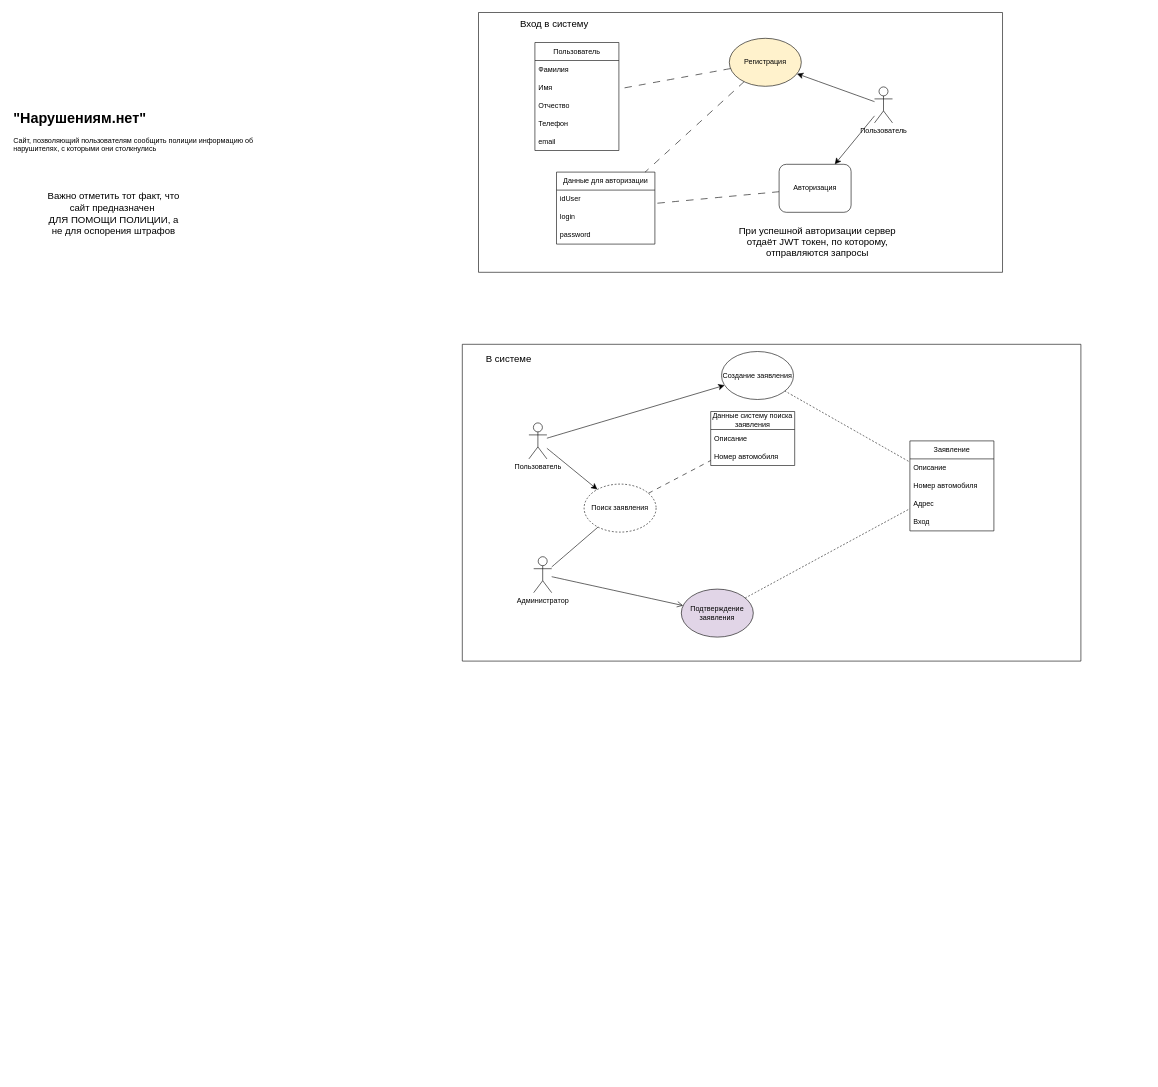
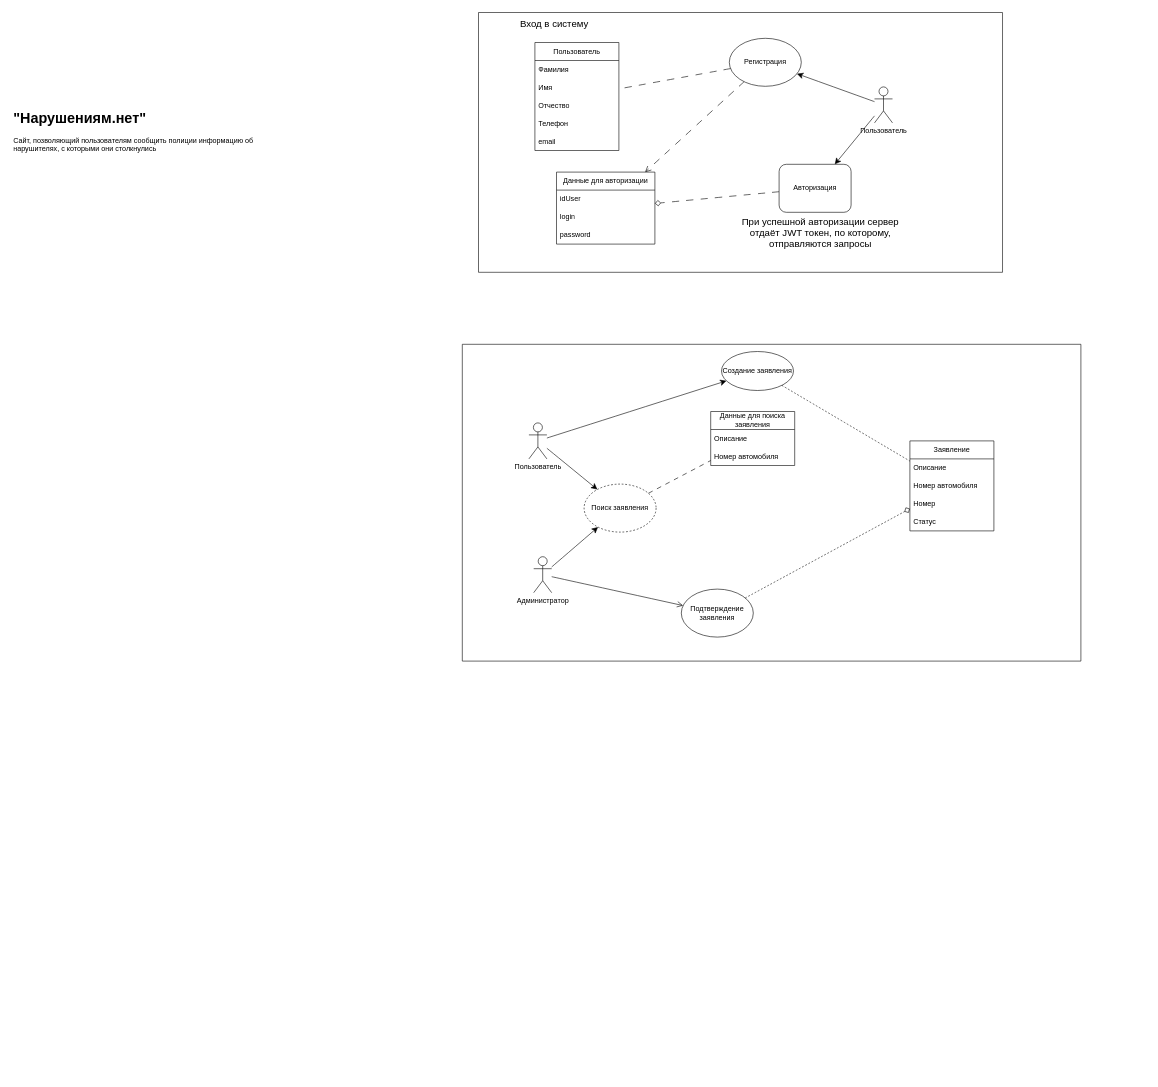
- <mxCell id="6" value="Регистрация" style="ellipse;whiteSpace=wrap;html=1;fillColor=#fff2cc;" parent="5" vertex="1"><mxGeometry x="418" y="43" width="120" height="80" as="geometry" /></mxCell>
+ <mxCell id="6" value="Регистрация" style="ellipse;whiteSpace=wrap;html=1;" parent="5" vertex="1"><mxGeometry x="418" y="43" width="120" height="80" as="geometry" /></mxCell>
- <mxCell id="24" value="" style="edgeStyle=none;curved=1;rounded=0;orthogonalLoop=1;jettySize=auto;html=1;fontSize=12;startSize=8;endSize=8;dashed=1;dashPattern=12 12;endArrow=none;endFill=0;" parent="5" source="6" target="13" edge="1"><mxGeometry relative="1" as="geometry"><mxPoint x="464" y="308" as="sourcePoint" /><mxPoint x="355" y="326" as="targetPoint" /></mxGeometry></mxCell>
+ <mxCell id="24" value="" style="edgeStyle=none;curved=1;rounded=0;orthogonalLoop=1;jettySize=auto;html=1;fontSize=12;startSize=8;endSize=8;dashed=1;dashPattern=12 12;endArrow=open;endFill=0;" parent="5" source="6" target="13" edge="1"><mxGeometry relative="1" as="geometry"><mxPoint x="464" y="308" as="sourcePoint" /><mxPoint x="355" y="326" as="targetPoint" /></mxGeometry></mxCell>
- <mxCell id="7" value="" style="edgeStyle=none;curved=1;rounded=0;orthogonalLoop=1;jettySize=auto;html=1;fontSize=12;startSize=8;endSize=8;dashed=1;dashPattern=12 12;endArrow=none;endFill=0;" parent="5" source="8" target="13" edge="1"><mxGeometry relative="1" as="geometry" /></mxCell>
+ <mxCell id="7" value="" style="edgeStyle=none;curved=1;rounded=0;orthogonalLoop=1;jettySize=auto;html=1;fontSize=12;startSize=8;endSize=8;dashed=1;dashPattern=12 12;endArrow=diamond;endFill=0;" parent="5" source="8" target="13" edge="1"><mxGeometry relative="1" as="geometry" /></mxCell>
- <mxCell id="49" value="&lt;div&gt;Важно отметить тот факт, что сайт предназначен&amp;nbsp;&lt;/div&gt;&lt;div&gt;ДЛЯ ПОМОЩИ ПОЛИЦИИ, а не для оспорения штрафов&lt;br&gt;&lt;/div&gt;" style="text;html=1;align=center;verticalAlign=middle;whiteSpace=wrap;rounded=0;fontSize=16;" parent="1" vertex="1"><mxGeometry x="75" y="295" width="228" height="120" as="geometry" /></mxCell>
- <mxCell id="25" value="При успешной авторизации сервер отдаёт JWT токен, по которому, отправляются запросы" style="text;html=1;align=center;verticalAlign=middle;whiteSpace=wrap;rounded=0;fontSize=16;" parent="5" vertex="1"><mxGeometry x="413" y="348" width="304" height="68" as="geometry" /></mxCell>
+ <mxCell id="25" value="При успешной авторизации сервер отдаёт JWT токен, по которому, отправляются запросы" style="text;html=1;align=center;verticalAlign=middle;whiteSpace=wrap;rounded=0;fontSize=16;" parent="5" vertex="1"><mxGeometry x="418" y="333" width="304" height="68" as="geometry" /></mxCell>
- <mxCell id="27" value="В системе" style="text;html=1;align=center;verticalAlign=middle;resizable=0;points=[];autosize=1;strokeColor=none;fillColor=none;fontSize=16;" parent="26" vertex="1"><mxGeometry x="30" y="8" width="94" height="31" as="geometry" /></mxCell>
- <mxCell id="32" value="Создание заявления" style="ellipse;whiteSpace=wrap;html=1;" parent="26" vertex="1"><mxGeometry x="432" y="12" width="120" height="80" as="geometry" /></mxCell>
+ <mxCell id="32" value="Создание заявления" style="ellipse;whiteSpace=wrap;html=1;" parent="26" vertex="1"><mxGeometry x="432" y="12" width="120" height="65" as="geometry" /></mxCell>
- <mxCell id="40" value="Данные систему поиска заявления" style="swimlane;fontStyle=0;childLayout=stackLayout;horizontal=1;startSize=30;horizontalStack=0;resizeParent=1;resizeParentMax=0;resizeLast=0;collapsible=1;marginBottom=0;whiteSpace=wrap;html=1;" parent="26" vertex="1"><mxGeometry x="414" y="112" width="140" height="90" as="geometry" /></mxCell>
+ <mxCell id="40" value="Данные для поиска заявления" style="swimlane;fontStyle=0;childLayout=stackLayout;horizontal=1;startSize=30;horizontalStack=0;resizeParent=1;resizeParentMax=0;resizeLast=0;collapsible=1;marginBottom=0;whiteSpace=wrap;html=1;" parent="26" vertex="1"><mxGeometry x="414" y="112" width="140" height="90" as="geometry" /></mxCell>
- <mxCell id="36" value="Адрес" style="text;strokeColor=none;fillColor=none;align=left;verticalAlign=middle;spacingLeft=4;spacingRight=4;overflow=hidden;points=[[0,0.5],[1,0.5]];portConstraint=eastwest;rotatable=0;whiteSpace=wrap;html=1;" parent="33" vertex="1"><mxGeometry y="90" width="140" height="30" as="geometry" /></mxCell>
+ <mxCell id="36" value="Номер" style="text;strokeColor=none;fillColor=none;align=left;verticalAlign=middle;spacingLeft=4;spacingRight=4;overflow=hidden;points=[[0,0.5],[1,0.5]];portConstraint=eastwest;rotatable=0;whiteSpace=wrap;html=1;" parent="33" vertex="1"><mxGeometry y="90" width="140" height="30" as="geometry" /></mxCell>
- <mxCell id="47" style="edgeStyle=none;curved=1;rounded=0;orthogonalLoop=1;jettySize=auto;html=1;fontSize=12;startSize=8;endSize=8;endArrow=none;endFill=0;dashed=1;" parent="26" source="46" target="33" edge="1"><mxGeometry relative="1" as="geometry"><mxPoint x="557" y="406.5" as="sourcePoint" /><mxPoint x="702" y="361.5" as="targetPoint" /></mxGeometry></mxCell>
+ <mxCell id="47" style="edgeStyle=none;curved=1;rounded=0;orthogonalLoop=1;jettySize=auto;html=1;fontSize=12;startSize=8;endSize=8;endArrow=diamond;endFill=0;dashed=1;" parent="26" source="46" target="33" edge="1"><mxGeometry relative="1" as="geometry"><mxPoint x="557" y="406.5" as="sourcePoint" /><mxPoint x="702" y="361.5" as="targetPoint" /></mxGeometry></mxCell>
- <mxCell id="37" value="Вход" style="text;strokeColor=none;fillColor=none;align=left;verticalAlign=middle;spacingLeft=4;spacingRight=4;overflow=hidden;points=[[0,0.5],[1,0.5]];portConstraint=eastwest;rotatable=0;whiteSpace=wrap;html=1;" parent="33" vertex="1"><mxGeometry y="120" width="140" height="30" as="geometry" /></mxCell>
+ <mxCell id="37" value="Статус" style="text;strokeColor=none;fillColor=none;align=left;verticalAlign=middle;spacingLeft=4;spacingRight=4;overflow=hidden;points=[[0,0.5],[1,0.5]];portConstraint=eastwest;rotatable=0;whiteSpace=wrap;html=1;" parent="33" vertex="1"><mxGeometry y="120" width="140" height="30" as="geometry" /></mxCell>
- <mxCell id="44" style="edgeStyle=none;curved=1;rounded=0;orthogonalLoop=1;jettySize=auto;html=1;fontSize=12;startSize=8;endSize=8;endArrow=none;" parent="26" source="45" target="39" edge="1"><mxGeometry relative="1" as="geometry" /></mxCell>
+ <mxCell id="44" style="edgeStyle=none;curved=1;rounded=0;orthogonalLoop=1;jettySize=auto;html=1;fontSize=12;startSize=8;endSize=8;" parent="26" source="45" target="39" edge="1"><mxGeometry relative="1" as="geometry" /></mxCell>
- <mxCell id="46" value="Подтверждение заявления" style="ellipse;whiteSpace=wrap;html=1;fillColor=#e1d5e7;" parent="26" vertex="1"><mxGeometry x="365" y="408" width="120" height="80" as="geometry" /></mxCell>
+ <mxCell id="46" value="Подтверждение заявления" style="ellipse;whiteSpace=wrap;html=1;" parent="26" vertex="1"><mxGeometry x="365" y="408" width="120" height="80" as="geometry" /></mxCell>
